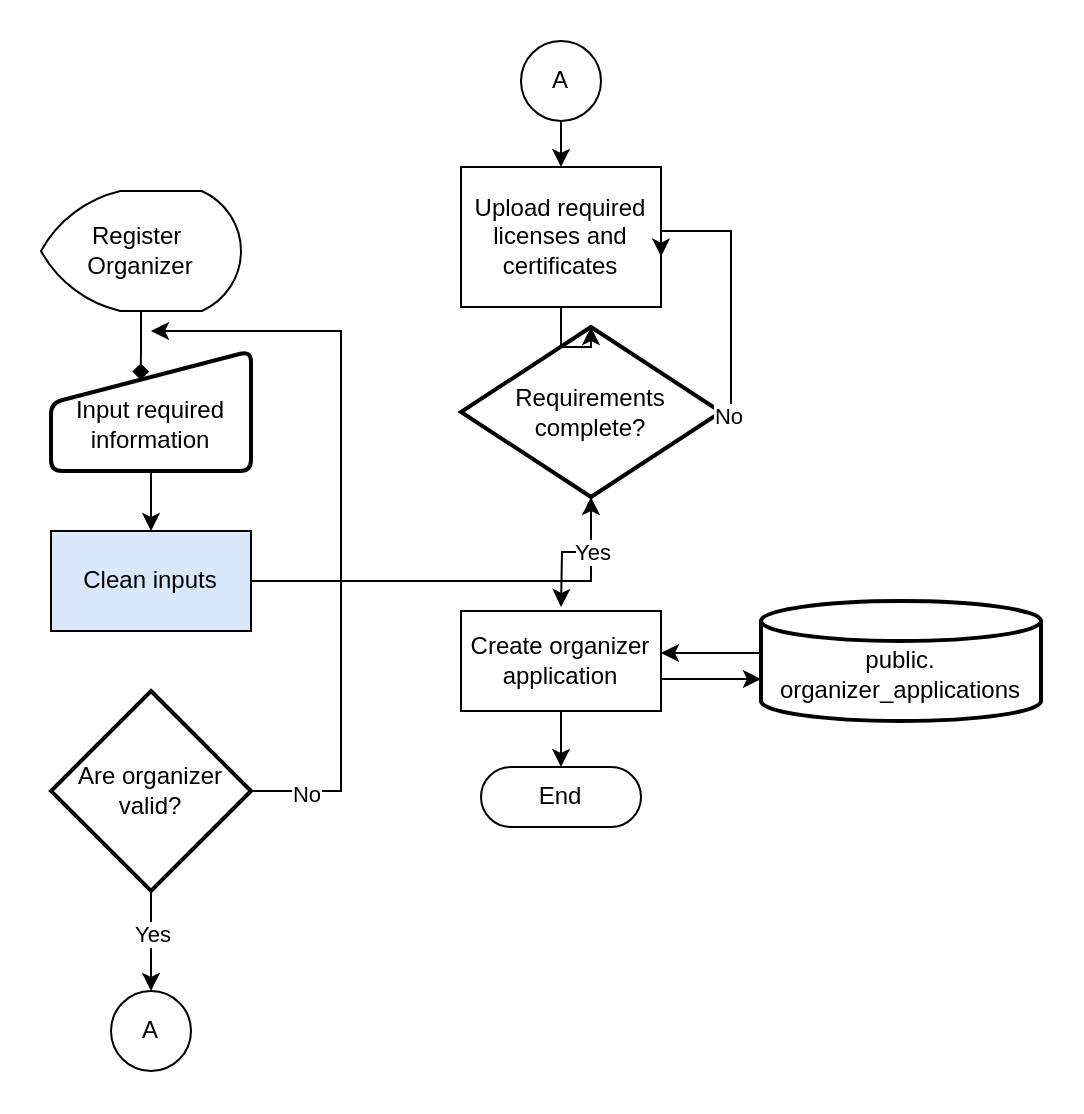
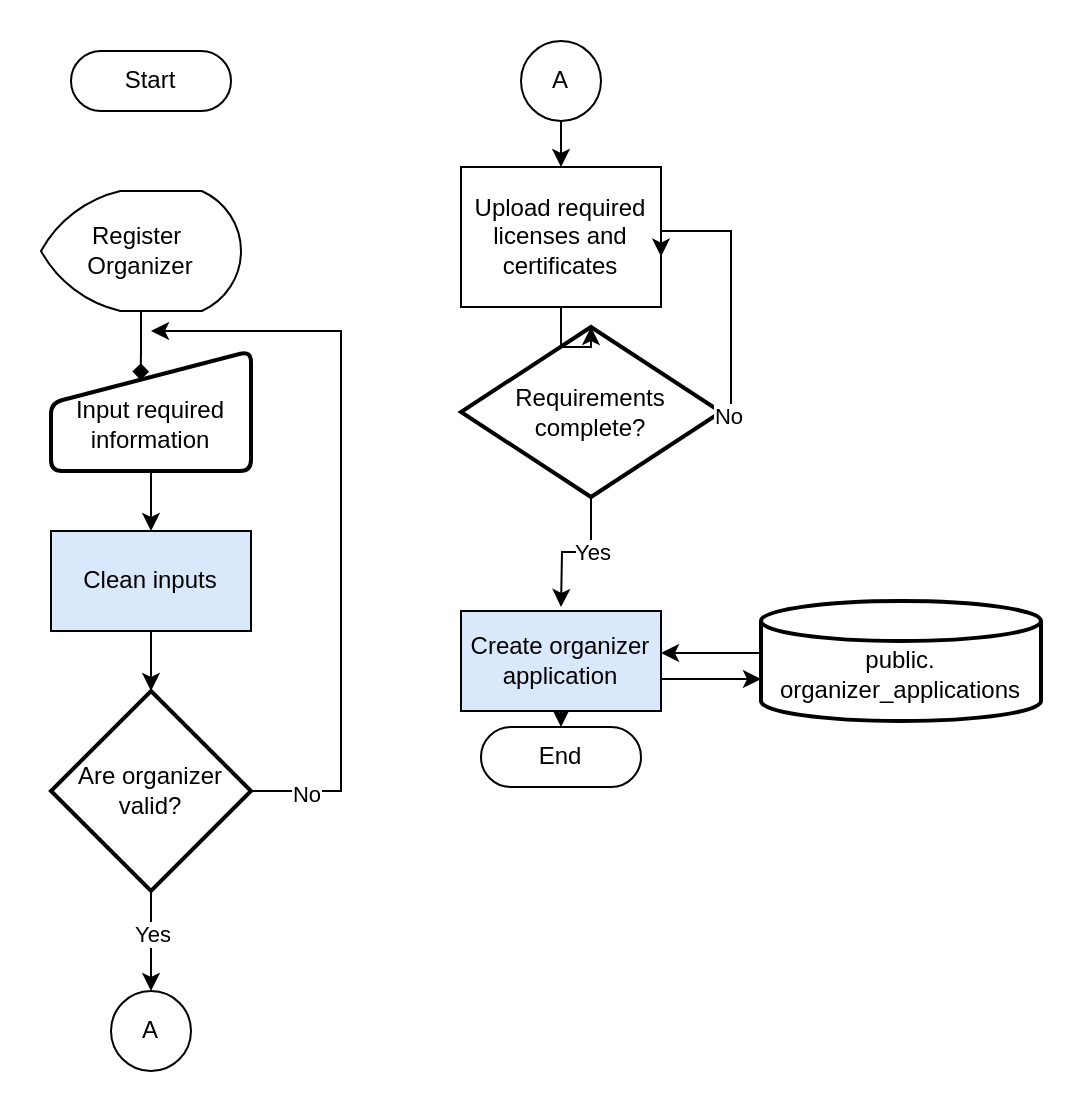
+ <mxCell id="2" value="Start" style="html=1;dashed=0;whiteSpace=wrap;shape=mxgraph.dfd.start" vertex="1" parent="1"><mxGeometry x="35" y="25" width="80" height="30" as="geometry" /></mxCell>
- <mxCell id="13" style="edgeStyle=orthogonalEdgeStyle;rounded=0;orthogonalLoop=1;jettySize=auto;html=1;" edge="1" parent="1" source="7" target="17"><mxGeometry relative="1" as="geometry" /></mxCell>
+ <mxCell id="13" style="edgeStyle=orthogonalEdgeStyle;rounded=0;orthogonalLoop=1;jettySize=auto;html=1;entryX=0.5;entryY=0;entryDx=0;entryDy=0;entryPerimeter=0;" edge="1" parent="1" source="7" target="12"><mxGeometry relative="1" as="geometry" /></mxCell>
- <mxCell id="28" value="Create organizer application" style="html=1;dashed=0;whiteSpace=wrap;" vertex="1" parent="1"><mxGeometry x="230" y="305" width="100" height="50" as="geometry" /></mxCell>
+ <mxCell id="28" value="Create organizer application" style="html=1;dashed=0;whiteSpace=wrap;fillColor=#dae8fc;" vertex="1" parent="1"><mxGeometry x="230" y="305" width="100" height="50" as="geometry" /></mxCell>
- <mxCell id="19" value="End" style="html=1;dashed=0;whiteSpace=wrap;shape=mxgraph.dfd.start" vertex="1" parent="1"><mxGeometry x="240" y="383" width="80" height="30" as="geometry" /></mxCell>
+ <mxCell id="19" value="End" style="html=1;dashed=0;whiteSpace=wrap;shape=mxgraph.dfd.start" vertex="1" parent="1"><mxGeometry x="240" y="363" width="80" height="30" as="geometry" /></mxCell>
